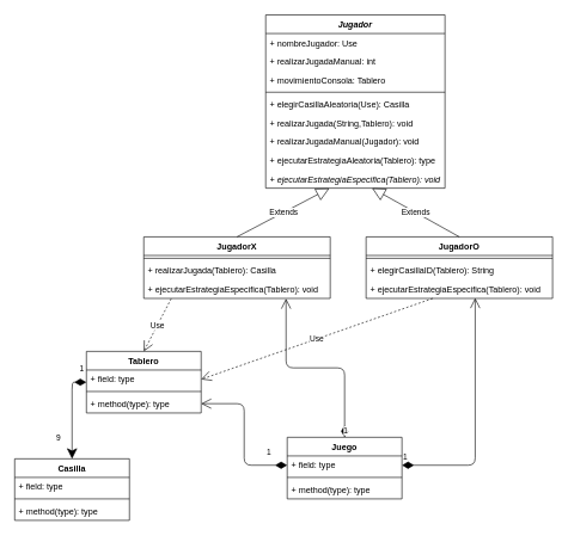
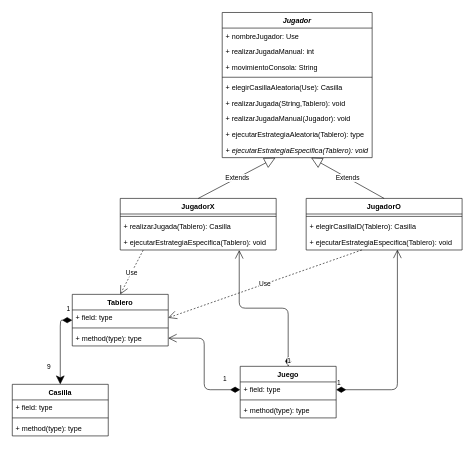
- <mxCell id="15" value="+ movimientoConsola: Tablero" style="text;strokeColor=none;fillColor=none;align=left;verticalAlign=top;spacingLeft=4;spacingRight=4;overflow=hidden;rotatable=0;points=[[0,0.5],[1,0.5]];portConstraint=eastwest;" parent="12" vertex="1"><mxGeometry y="78" width="250" height="26" as="geometry" /></mxCell>
+ <mxCell id="15" value="+ movimientoConsola: String" style="text;strokeColor=none;fillColor=none;align=left;verticalAlign=top;spacingLeft=4;spacingRight=4;overflow=hidden;rotatable=0;points=[[0,0.5],[1,0.5]];portConstraint=eastwest;" parent="12" vertex="1"><mxGeometry y="78" width="250" height="26" as="geometry" /></mxCell>
- <mxCell id="28" value="+ elegirCasillaID(Tablero): String" style="text;strokeColor=none;fillColor=none;align=left;verticalAlign=top;spacingLeft=4;spacingRight=4;overflow=hidden;rotatable=0;points=[[0,0.5],[1,0.5]];portConstraint=eastwest;" vertex="1" parent="26"><mxGeometry y="34" width="260" height="26" as="geometry" /></mxCell>
+ <mxCell id="28" value="+ elegirCasillaID(Tablero): Casilla" style="text;strokeColor=none;fillColor=none;align=left;verticalAlign=top;spacingLeft=4;spacingRight=4;overflow=hidden;rotatable=0;points=[[0,0.5],[1,0.5]];portConstraint=eastwest;" vertex="1" parent="26"><mxGeometry y="34" width="260" height="26" as="geometry" /></mxCell>
